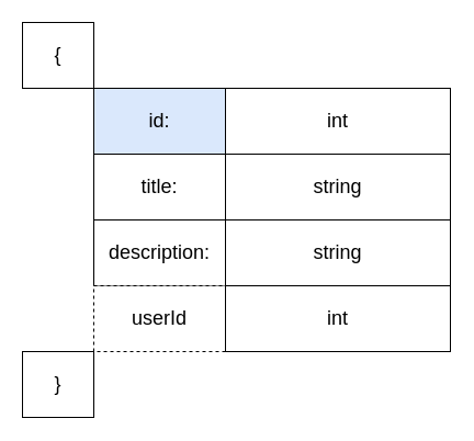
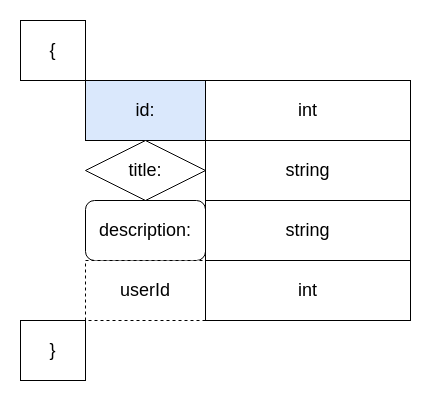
- <mxCell id="3" value="&lt;font style=&quot;font-size: 18px;&quot;&gt;title:&lt;/font&gt;" style="rounded=0;whiteSpace=wrap;html=1;" vertex="1" parent="1"><mxGeometry x="85" y="140" width="120" height="60" as="geometry" /></mxCell>
+ <mxCell id="3" value="&lt;font style=&quot;font-size: 18px;&quot;&gt;title:&lt;/font&gt;" style="rhombus;whiteSpace=wrap;html=1;" vertex="1" parent="1"><mxGeometry x="85" y="140" width="120" height="60" as="geometry" /></mxCell>
- <mxCell id="4" value="&lt;font style=&quot;font-size: 18px;&quot;&gt;description:&lt;/font&gt;" style="rounded=0;whiteSpace=wrap;html=1;" vertex="1" parent="1"><mxGeometry x="85" y="200" width="120" height="60" as="geometry" /></mxCell>
+ <mxCell id="4" value="&lt;font style=&quot;font-size: 18px;&quot;&gt;description:&lt;/font&gt;" style="whiteSpace=wrap;html=1;rounded=1;" vertex="1" parent="1"><mxGeometry x="85" y="200" width="120" height="60" as="geometry" /></mxCell>
